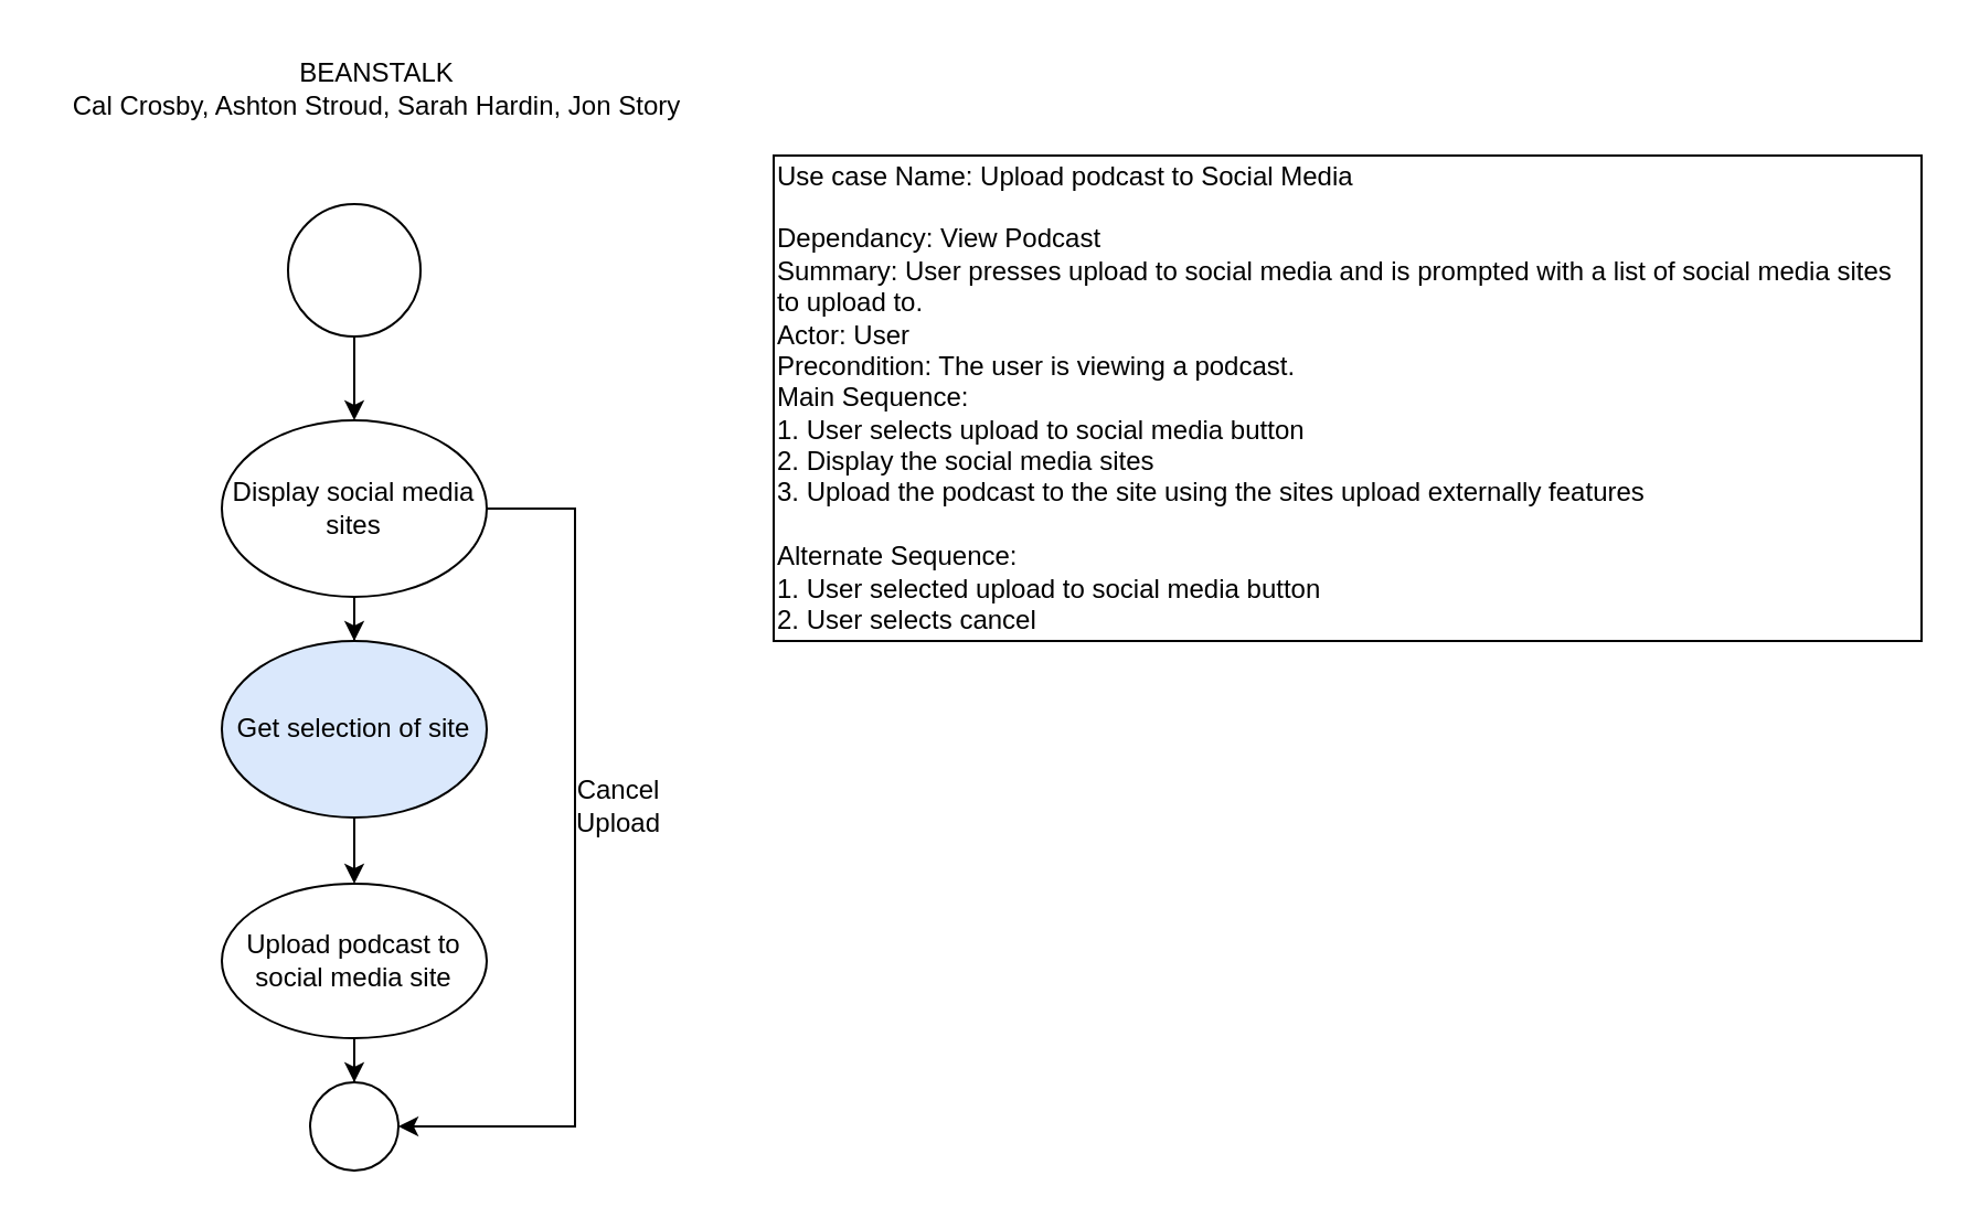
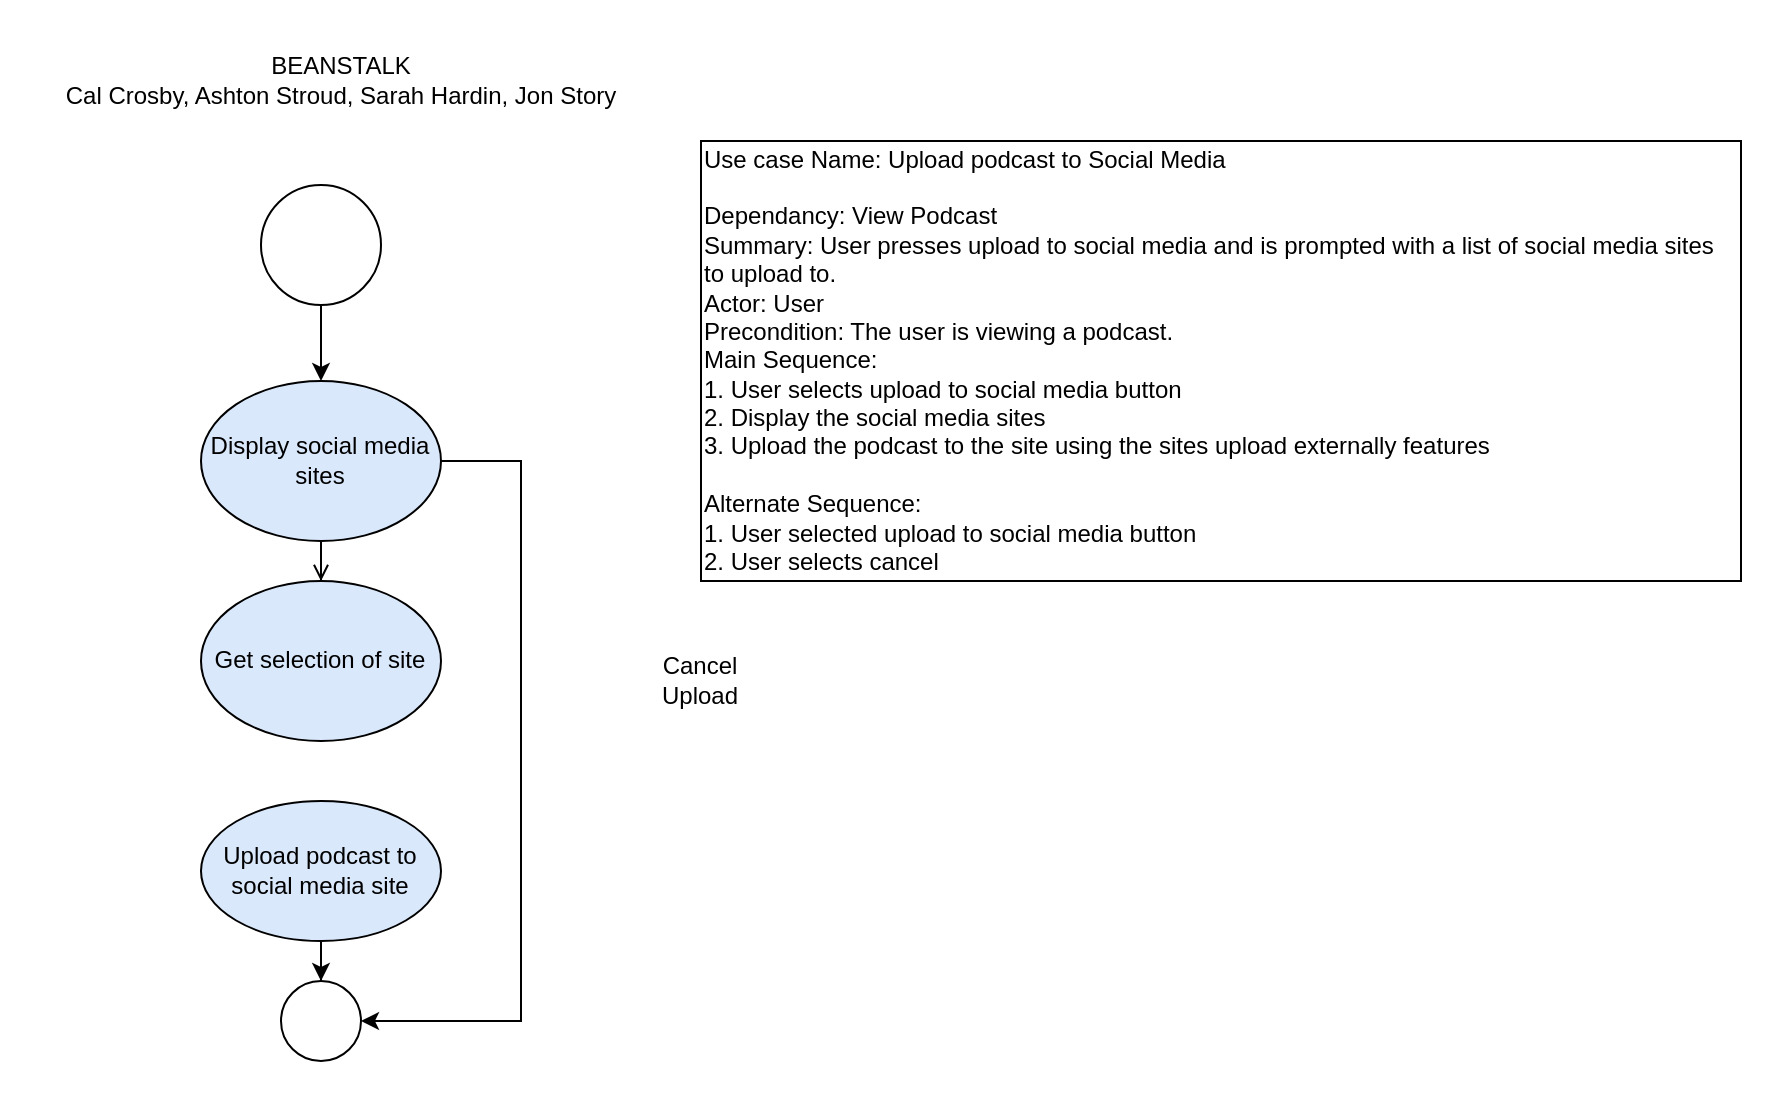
- <mxCell id="5" value="Display social media sites" style="ellipse;whiteSpace=wrap;html=1;" parent="1" vertex="1"><mxGeometry x="100" y="190" width="120" height="80" as="geometry" /></mxCell>
+ <mxCell id="5" value="Display social media sites" style="ellipse;whiteSpace=wrap;html=1;fillColor=#dae8fc;" parent="1" vertex="1"><mxGeometry x="100" y="190" width="120" height="80" as="geometry" /></mxCell>
- <mxCell id="4" style="edgeStyle=orthogonalEdgeStyle;rounded=0;orthogonalLoop=1;jettySize=auto;html=1;" parent="1" source="5" target="10" edge="1"><mxGeometry relative="1" as="geometry" /></mxCell>
+ <mxCell id="4" style="edgeStyle=orthogonalEdgeStyle;rounded=0;orthogonalLoop=1;jettySize=auto;html=1;endArrow=open;" parent="1" source="5" target="10" edge="1"><mxGeometry relative="1" as="geometry" /></mxCell>
- <mxCell id="13" value="Cancel Upload" style="text;html=1;strokeColor=none;fillColor=none;align=center;verticalAlign=middle;whiteSpace=wrap;rounded=0;" parent="1" vertex="1"><mxGeometry x="240" y="350" width="80" height="30" as="geometry" /></mxCell>
+ <mxCell id="13" value="Cancel Upload" style="text;html=1;strokeColor=none;fillColor=none;align=center;verticalAlign=middle;whiteSpace=wrap;rounded=0;" parent="1" vertex="1"><mxGeometry x="310" y="325" width="80" height="30" as="geometry" /></mxCell>
- <mxCell id="9" style="edgeStyle=orthogonalEdgeStyle;rounded=0;orthogonalLoop=1;jettySize=auto;html=1;" parent="1" source="10" target="7" edge="1"><mxGeometry relative="1" as="geometry" /></mxCell>
- <mxCell id="7" value="Upload podcast to social media site" style="ellipse;whiteSpace=wrap;html=1;" parent="1" vertex="1"><mxGeometry x="100" y="400" width="120" height="70" as="geometry" /></mxCell>
+ <mxCell id="7" value="Upload podcast to social media site" style="ellipse;whiteSpace=wrap;html=1;fillColor=#dae8fc;" parent="1" vertex="1"><mxGeometry x="100" y="400" width="120" height="70" as="geometry" /></mxCell>
